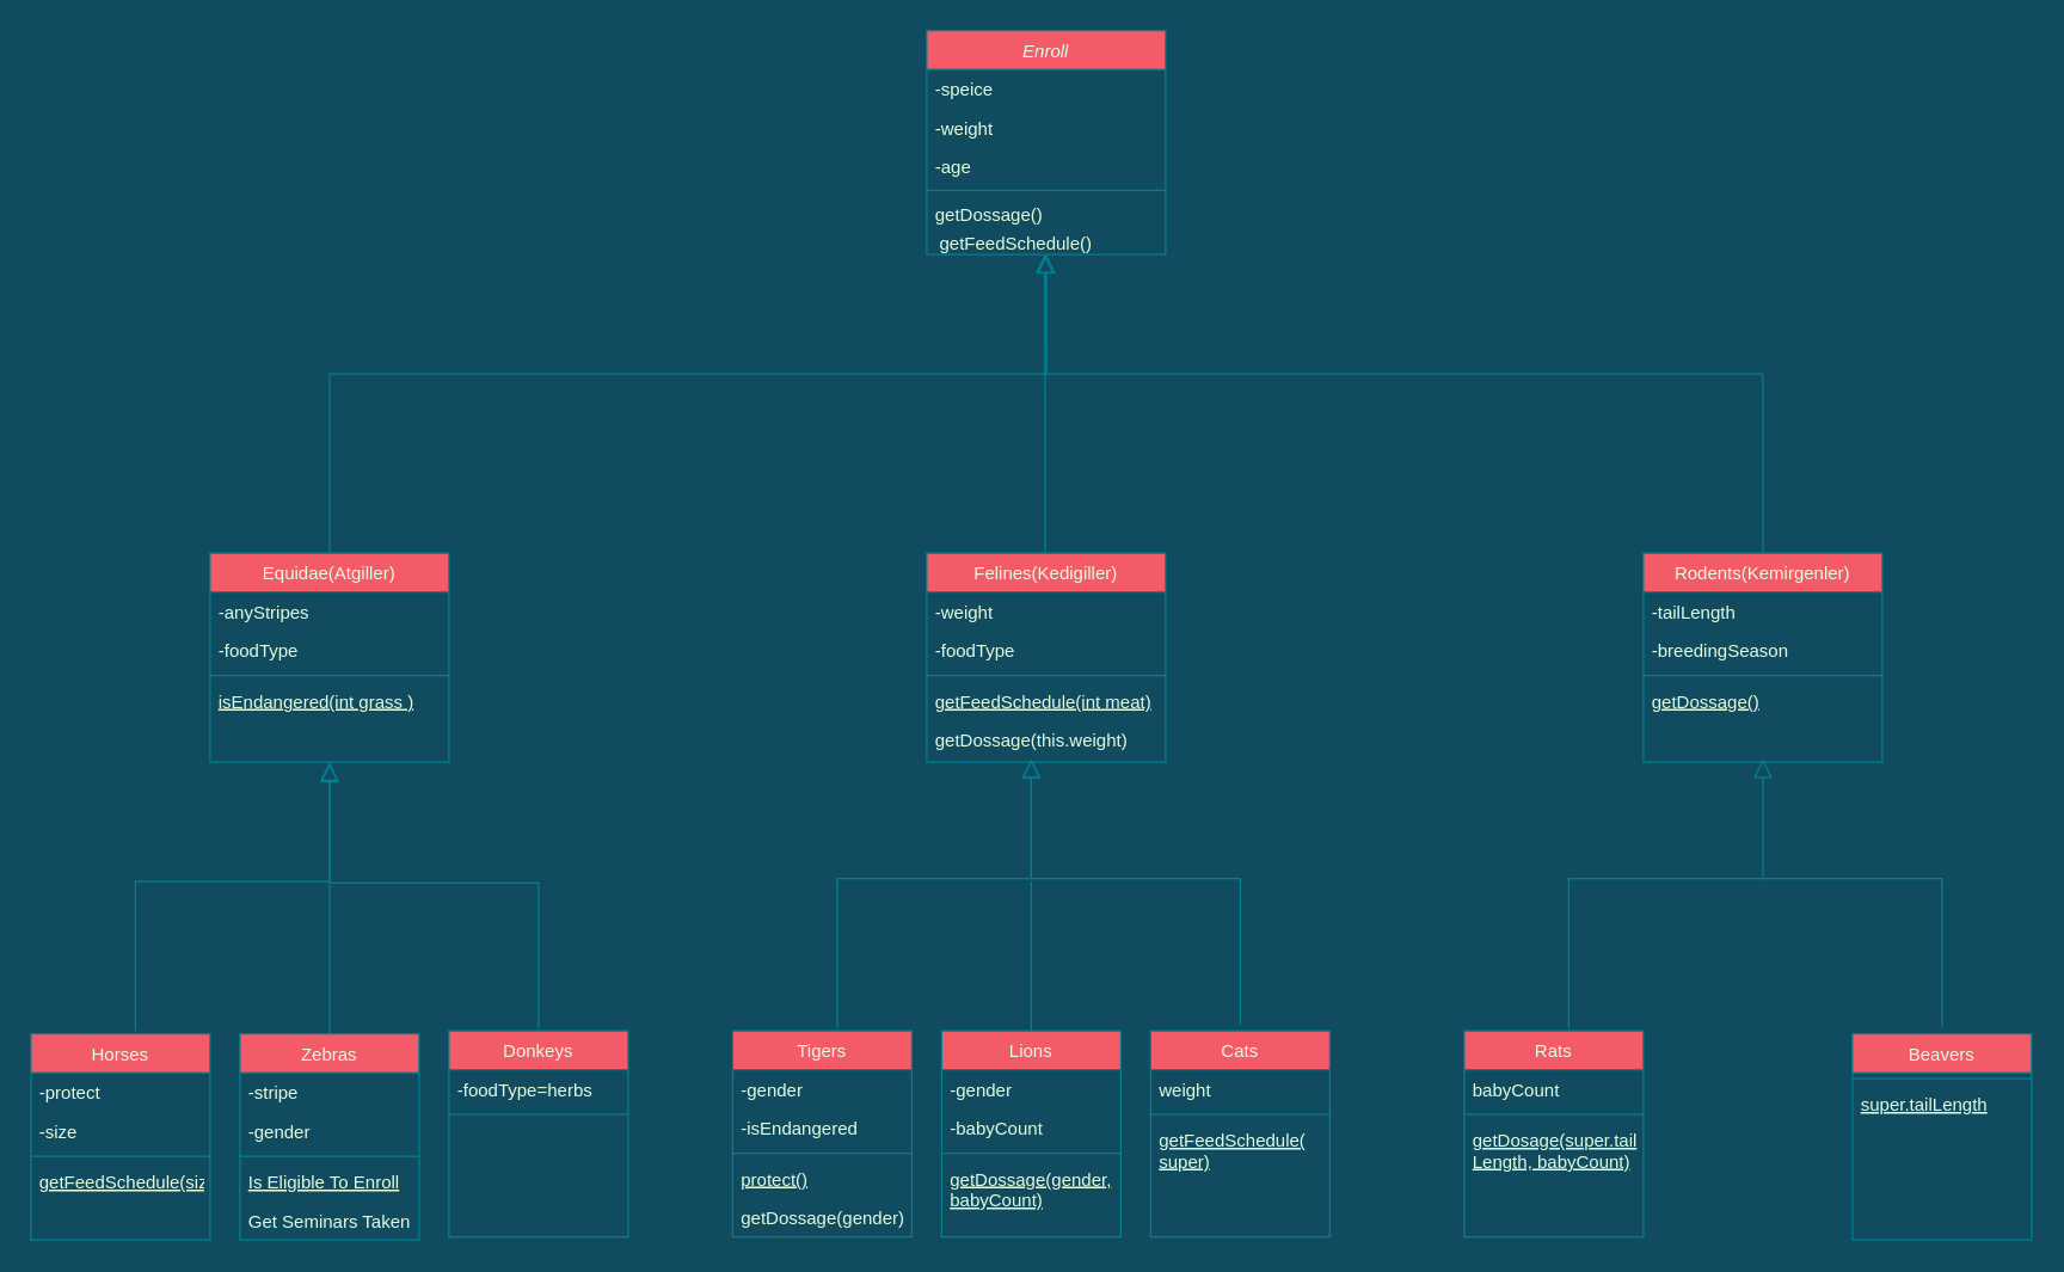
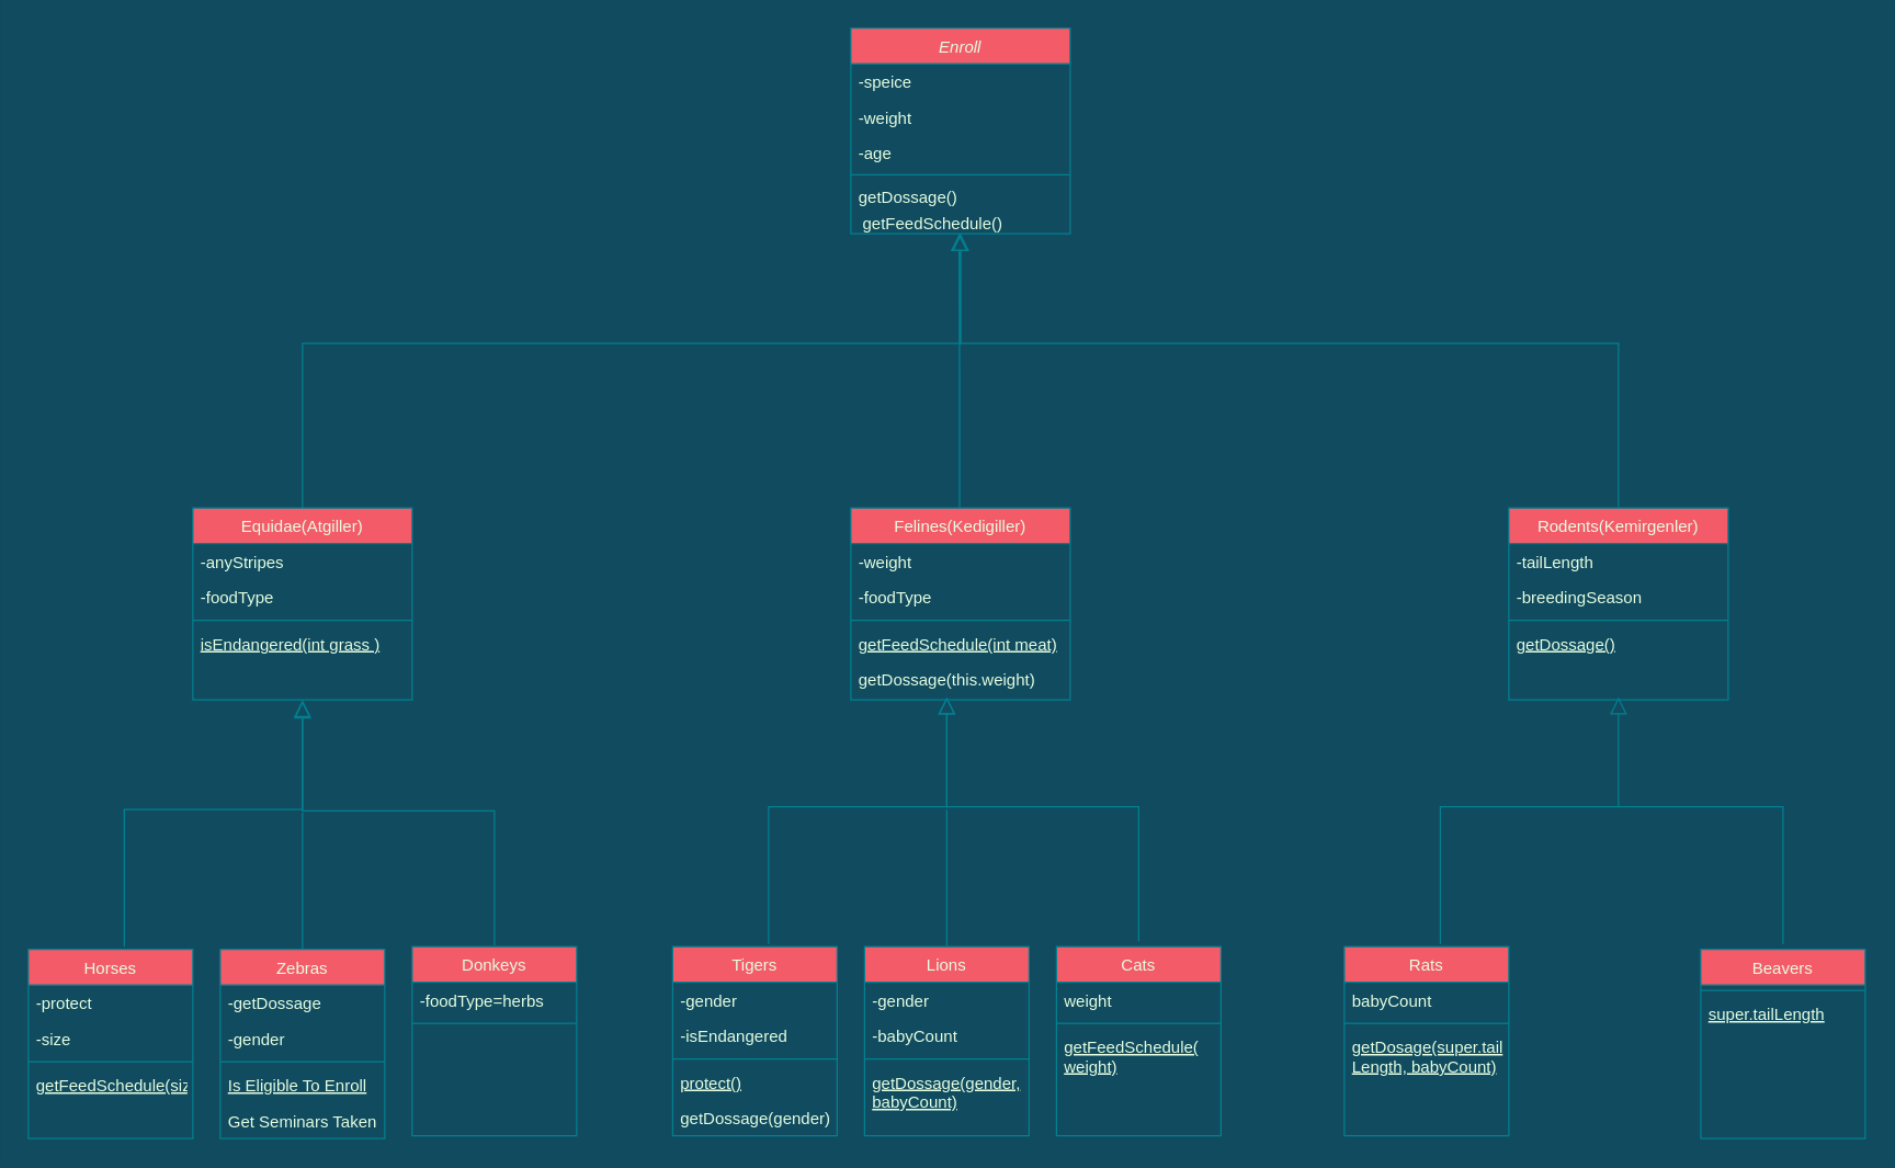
- <mxCell id="39" value="-stripe" style="text;align=left;verticalAlign=top;spacingLeft=4;spacingRight=4;overflow=hidden;rotatable=0;points=[[0,0.5],[1,0.5]];portConstraint=eastwest;fontColor=#E4FDE1;" vertex="1" parent="38"><mxGeometry y="26" width="120" height="26" as="geometry" /></mxCell>
+ <mxCell id="39" value="-getDossage" style="text;align=left;verticalAlign=top;spacingLeft=4;spacingRight=4;overflow=hidden;rotatable=0;points=[[0,0.5],[1,0.5]];portConstraint=eastwest;fontColor=#E4FDE1;" vertex="1" parent="38"><mxGeometry y="26" width="120" height="26" as="geometry" /></mxCell>
- <mxCell id="53" value="getFeedSchedule(&#10;super)" style="text;align=left;verticalAlign=top;spacingLeft=4;spacingRight=4;overflow=hidden;rotatable=0;points=[[0,0.5],[1,0.5]];portConstraint=eastwest;fontStyle=4;fontColor=#E4FDE1;" vertex="1" parent="50"><mxGeometry y="60" width="120" height="40" as="geometry" /></mxCell>
+ <mxCell id="53" value="getFeedSchedule(&#10;weight)" style="text;align=left;verticalAlign=top;spacingLeft=4;spacingRight=4;overflow=hidden;rotatable=0;points=[[0,0.5],[1,0.5]];portConstraint=eastwest;fontStyle=4;fontColor=#E4FDE1;" vertex="1" parent="50"><mxGeometry y="60" width="120" height="40" as="geometry" /></mxCell>
